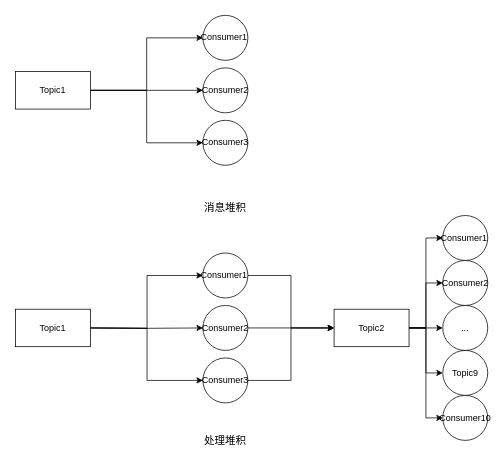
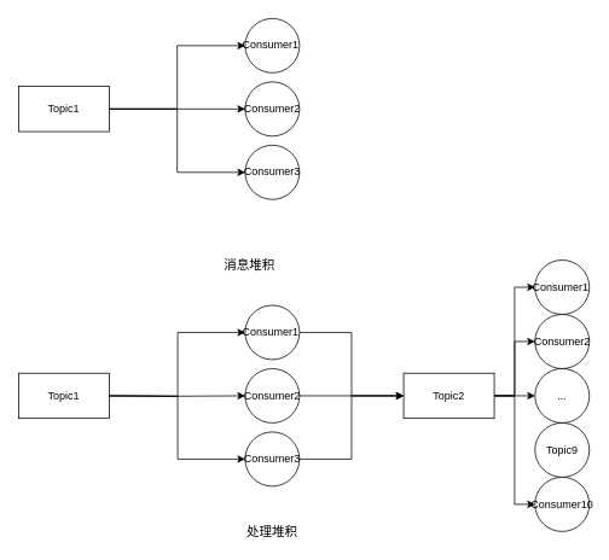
- <mxCell id="30" value="&lt;font style=&quot;font-size: 14px&quot;&gt;消息堆积&lt;/font&gt;" style="text;html=1;strokeColor=none;fillColor=none;align=center;verticalAlign=middle;whiteSpace=wrap;rounded=0;" vertex="1" parent="1"><mxGeometry x="255" y="267" width="90" height="20" as="geometry" /></mxCell>
+ <mxCell id="30" value="&lt;font style=&quot;font-size: 14px&quot;&gt;消息堆积&lt;/font&gt;" style="text;html=1;strokeColor=none;fillColor=none;align=center;verticalAlign=middle;whiteSpace=wrap;rounded=0;" vertex="1" parent="1"><mxGeometry x="230" y="282" width="90" height="20" as="geometry" /></mxCell>
- <mxCell id="13" style="edgeStyle=orthogonalEdgeStyle;rounded=0;orthogonalLoop=1;jettySize=auto;html=1;exitX=1;exitY=0.5;exitDx=0;exitDy=0;entryX=0;entryY=0.5;entryDx=0;entryDy=0;" edge="1" parent="1" source="15" target="28"><mxGeometry relative="1" as="geometry" /></mxCell>
